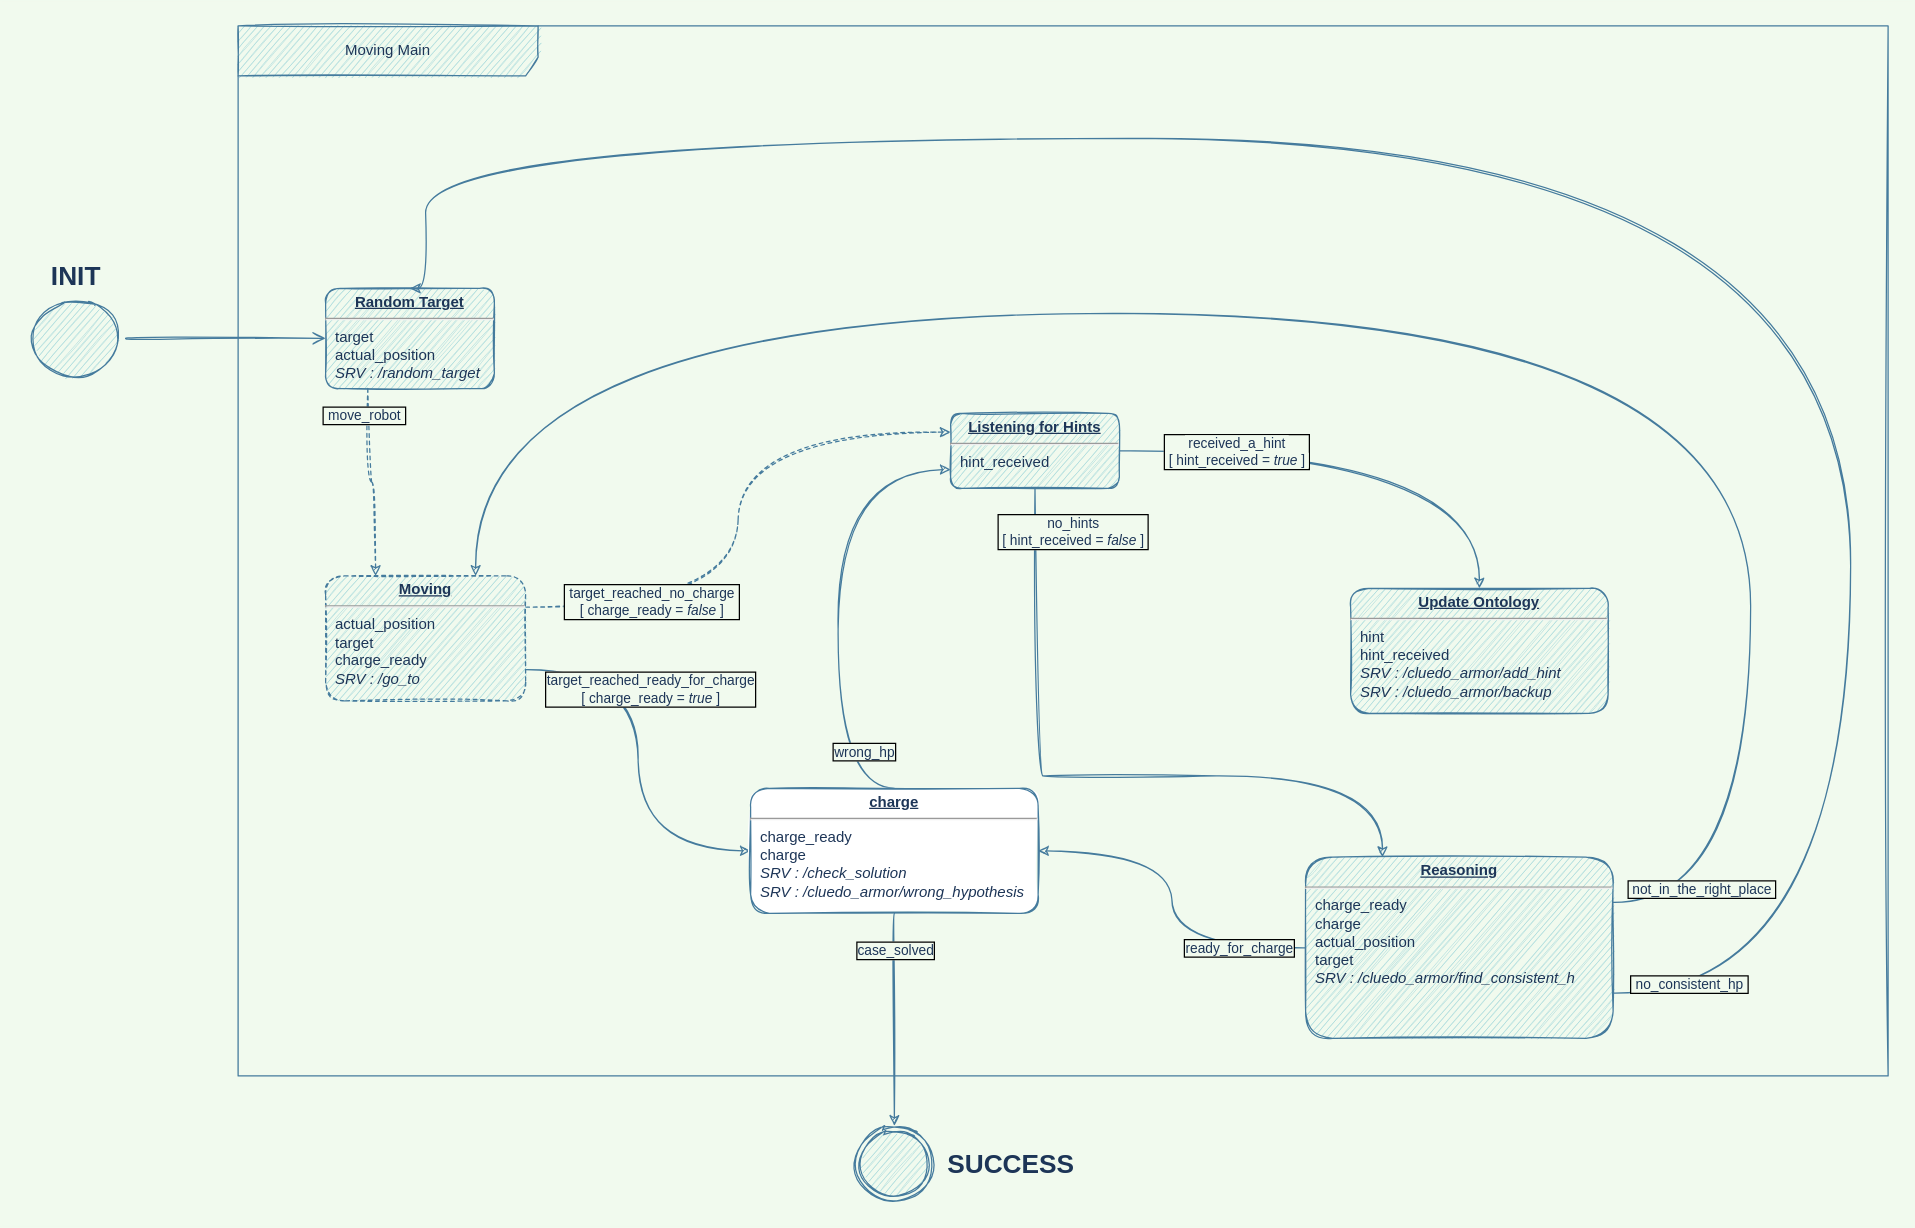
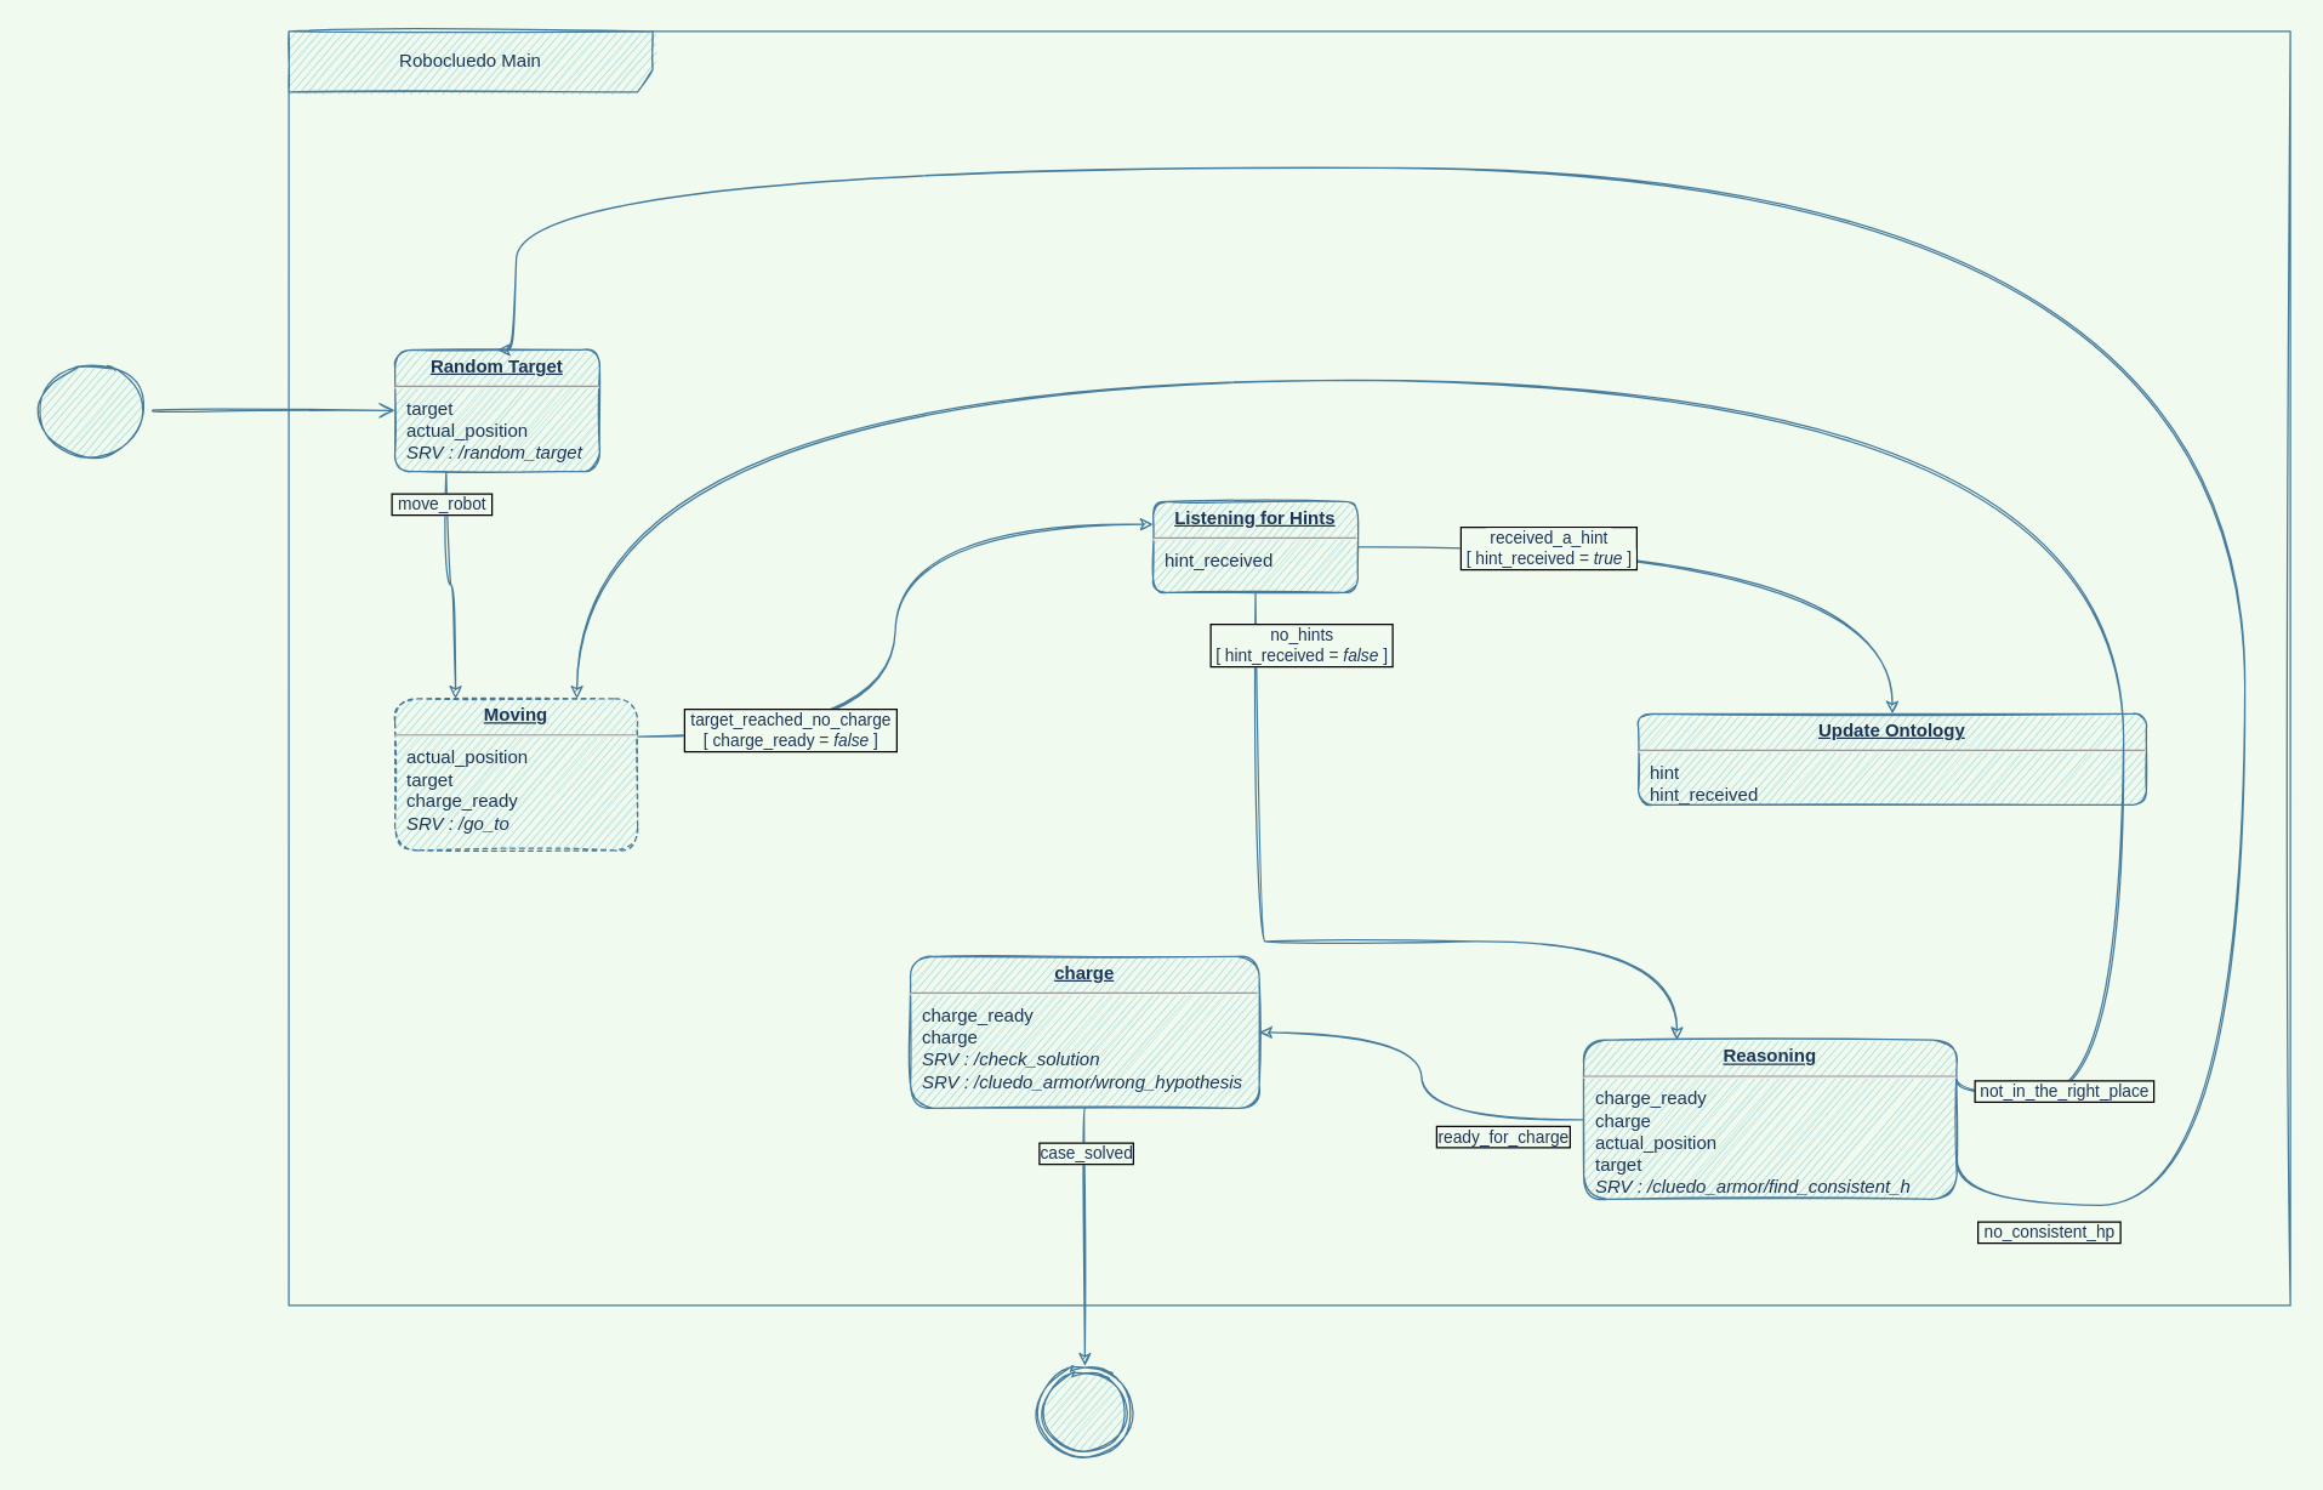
- <mxCell id="2" value="Moving Main" style="shape=umlFrame;whiteSpace=wrap;html=1;rounded=0;fontColor=#1D3557;strokeColor=#457B9D;fillColor=#A8DADC;width=240;height=40;sketch=1;" vertex="1" parent="1"><mxGeometry x="190" y="20" width="1320" height="840" as="geometry" /></mxCell>
+ <mxCell id="2" value="Robocluedo Main" style="shape=umlFrame;whiteSpace=wrap;html=1;rounded=0;fontColor=#1D3557;strokeColor=#457B9D;fillColor=#A8DADC;width=240;height=40;sketch=1;" vertex="1" parent="1"><mxGeometry x="190" y="20" width="1320" height="840" as="geometry" /></mxCell>
- <mxCell id="32" value="&lt;b&gt;&lt;font style=&quot;font-size: 21px&quot;&gt;INIT&lt;/font&gt;&lt;/b&gt;" style="text;html=1;align=center;verticalAlign=middle;resizable=0;points=[];autosize=1;strokeColor=none;fillColor=none;fontColor=#1D3557;sketch=1;" vertex="1" parent="1"><mxGeometry x="30" y="210" width="60" height="20" as="geometry" /></mxCell>
- <mxCell id="6" style="edgeStyle=orthogonalEdgeStyle;rounded=1;orthogonalLoop=1;jettySize=auto;html=1;exitX=1;exitY=0.25;exitDx=0;exitDy=0;entryX=0;entryY=0.25;entryDx=0;entryDy=0;strokeColor=#457B9D;fontColor=#1D3557;sketch=1;curved=1;labelBackgroundColor=#F1FAEE;dashed=1;" edge="1" parent="1" source="10" target="15"><mxGeometry relative="1" as="geometry" /></mxCell>
+ <mxCell id="6" style="edgeStyle=orthogonalEdgeStyle;rounded=1;orthogonalLoop=1;jettySize=auto;html=1;exitX=1;exitY=0.25;exitDx=0;exitDy=0;entryX=0;entryY=0.25;entryDx=0;entryDy=0;strokeColor=#457B9D;fontColor=#1D3557;sketch=1;curved=1;labelBackgroundColor=#F1FAEE;" edge="1" parent="1" source="10" target="15"><mxGeometry relative="1" as="geometry" /></mxCell>
- <mxCell id="3" style="edgeStyle=orthogonalEdgeStyle;rounded=1;orthogonalLoop=1;jettySize=auto;html=1;exitX=0.25;exitY=1;exitDx=0;exitDy=0;strokeColor=#457B9D;fontColor=#1D3557;entryX=0.25;entryY=0;entryDx=0;entryDy=0;sketch=1;curved=1;labelBackgroundColor=#F1FAEE;dashed=1;" edge="1" parent="1" source="5" target="10"><mxGeometry relative="1" as="geometry" /></mxCell>
+ <mxCell id="3" style="edgeStyle=orthogonalEdgeStyle;rounded=1;orthogonalLoop=1;jettySize=auto;html=1;exitX=0.25;exitY=1;exitDx=0;exitDy=0;strokeColor=#457B9D;fontColor=#1D3557;entryX=0.25;entryY=0;entryDx=0;entryDy=0;sketch=1;curved=1;labelBackgroundColor=#F1FAEE;" edge="1" parent="1" source="5" target="10"><mxGeometry relative="1" as="geometry" /></mxCell>
- <mxCell id="26" style="edgeStyle=orthogonalEdgeStyle;rounded=1;orthogonalLoop=1;jettySize=auto;html=1;exitX=0.5;exitY=0;exitDx=0;exitDy=0;entryX=0;entryY=0.75;entryDx=0;entryDy=0;fontColor=#1D3557;strokeColor=#457B9D;fillColor=#A8DADC;sketch=1;curved=1;labelBackgroundColor=#F1FAEE;" edge="1" parent="1" source="28" target="15"><mxGeometry relative="1" as="geometry"><Array as="points"><mxPoint x="670" y="630" /><mxPoint x="670" y="375" /></Array></mxGeometry></mxCell>
- <mxCell id="27" value="wrong_hp" style="edgeLabel;html=1;align=center;verticalAlign=middle;resizable=0;points=[];fontColor=#1D3557;labelBorderColor=#000000;sketch=1;labelBackgroundColor=#F1FAEE;" vertex="1" connectable="0" parent="26"><mxGeometry x="-0.06" relative="1" as="geometry"><mxPoint x="20" y="108" as="offset" /></mxGeometry></mxCell>
- <mxCell id="16" value="&lt;p style=&quot;margin: 0px ; margin-top: 4px ; text-align: center ; text-decoration: underline&quot;&gt;&lt;b&gt;Update Ontology&lt;/b&gt;&lt;/p&gt;&lt;hr&gt;&lt;p style=&quot;margin: 0px ; margin-left: 8px&quot;&gt;hint&lt;br&gt;hint_received&lt;br&gt;&lt;/p&gt;&lt;p style=&quot;margin: 0px ; margin-left: 8px&quot;&gt;&lt;i&gt;SRV : /cluedo_armor/add_hint&lt;/i&gt;&lt;/p&gt;&lt;p style=&quot;margin: 0px ; margin-left: 8px&quot;&gt;&lt;i&gt;SRV : /cluedo_armor/backup&lt;/i&gt;&lt;/p&gt;" style="verticalAlign=top;align=left;overflow=fill;fontSize=12;fontFamily=Helvetica;html=1;rounded=1;fillColor=#A8DADC;strokeColor=#457B9D;fontColor=#1D3557;sketch=1;" vertex="1" parent="1"><mxGeometry x="1080" y="470" width="206" height="100" as="geometry" /></mxCell>
+ <mxCell id="16" value="&lt;p style=&quot;margin: 0px ; margin-top: 4px ; text-align: center ; text-decoration: underline&quot;&gt;&lt;b&gt;Update Ontology&lt;/b&gt;&lt;/p&gt;&lt;hr&gt;&lt;p style=&quot;margin: 0px ; margin-left: 8px&quot;&gt;hint&lt;br&gt;hint_received&lt;br&gt;&lt;/p&gt;&lt;p style=&quot;margin: 0px ; margin-left: 8px&quot;&gt;&lt;i&gt;SRV : /cluedo_armor/add_hint&lt;/i&gt;&lt;/p&gt;&lt;p style=&quot;margin: 0px ; margin-left: 8px&quot;&gt;&lt;i&gt;SRV : /cluedo_armor/backup&lt;/i&gt;&lt;/p&gt;" style="verticalAlign=top;align=left;overflow=fill;fontSize=12;fontFamily=Helvetica;html=1;rounded=1;fillColor=#A8DADC;strokeColor=#457B9D;fontColor=#1D3557;sketch=1;" vertex="1" parent="1"><mxGeometry x="1080" y="470" width="335" height="60" as="geometry" /></mxCell>
- <mxCell id="8" style="edgeStyle=orthogonalEdgeStyle;rounded=1;orthogonalLoop=1;jettySize=auto;html=1;exitX=1;exitY=0.75;exitDx=0;exitDy=0;entryX=0;entryY=0.5;entryDx=0;entryDy=0;strokeColor=#457B9D;fontColor=#1D3557;sketch=1;curved=1;labelBackgroundColor=#F1FAEE;" edge="1" parent="1" source="10" target="28"><mxGeometry relative="1" as="geometry" /></mxCell>
- <mxCell id="9" value="target_reached_ready_for_charge&lt;br&gt;&amp;nbsp;[ charge_ready = &lt;i&gt;true&amp;nbsp;&lt;/i&gt;]&amp;nbsp;" style="edgeLabel;html=1;align=center;verticalAlign=middle;resizable=0;points=[];labelBorderColor=#000000;fontColor=#1D3557;sketch=1;labelBackgroundColor=#F1FAEE;" vertex="1" connectable="0" parent="8"><mxGeometry x="-0.504" y="1" relative="1" as="geometry"><mxPoint x="18" y="16" as="offset" /></mxGeometry></mxCell>
- <mxCell id="28" value="&lt;p style=&quot;margin: 0px ; margin-top: 4px ; text-align: center ; text-decoration: underline&quot;&gt;&lt;b&gt;charge&lt;/b&gt;&lt;/p&gt;&lt;hr&gt;&lt;p style=&quot;margin: 0px ; margin-left: 8px&quot;&gt;charge_ready&lt;br&gt;&lt;/p&gt;&lt;p style=&quot;margin: 0px ; margin-left: 8px&quot;&gt;charge&lt;/p&gt;&lt;p style=&quot;margin: 0px ; margin-left: 8px&quot;&gt;&lt;i&gt;SRV : /check_solution&lt;/i&gt;&lt;/p&gt;&lt;p style=&quot;margin: 0px ; margin-left: 8px&quot;&gt;&lt;i&gt;SRV : /cluedo_armor/wrong_hypothesis&lt;/i&gt;&lt;/p&gt;" style="verticalAlign=top;align=left;overflow=fill;fontSize=12;fontFamily=Helvetica;html=1;rounded=1;fillColor=#ffffff;strokeColor=#457B9D;fontColor=#1D3557;sketch=1;" vertex="1" parent="1"><mxGeometry x="600" y="630" width="230" height="100" as="geometry" /></mxCell>
+ <mxCell id="28" value="&lt;p style=&quot;margin: 0px ; margin-top: 4px ; text-align: center ; text-decoration: underline&quot;&gt;&lt;b&gt;charge&lt;/b&gt;&lt;/p&gt;&lt;hr&gt;&lt;p style=&quot;margin: 0px ; margin-left: 8px&quot;&gt;charge_ready&lt;br&gt;&lt;/p&gt;&lt;p style=&quot;margin: 0px ; margin-left: 8px&quot;&gt;charge&lt;/p&gt;&lt;p style=&quot;margin: 0px ; margin-left: 8px&quot;&gt;&lt;i&gt;SRV : /check_solution&lt;/i&gt;&lt;/p&gt;&lt;p style=&quot;margin: 0px ; margin-left: 8px&quot;&gt;&lt;i&gt;SRV : /cluedo_armor/wrong_hypothesis&lt;/i&gt;&lt;/p&gt;" style="verticalAlign=top;align=left;overflow=fill;fontSize=12;fontFamily=Helvetica;html=1;rounded=1;fillColor=#A8DADC;strokeColor=#457B9D;fontColor=#1D3557;sketch=1;" vertex="1" parent="1"><mxGeometry x="600" y="630" width="230" height="100" as="geometry" /></mxCell>
- <mxCell id="23" value="&lt;p style=&quot;margin: 0px ; margin-top: 4px ; text-align: center ; text-decoration: underline&quot;&gt;&lt;b&gt;Reasoning&lt;/b&gt;&lt;/p&gt;&lt;hr&gt;&lt;p style=&quot;margin: 0px ; margin-left: 8px&quot;&gt;charge_ready&lt;/p&gt;&lt;p style=&quot;margin: 0px ; margin-left: 8px&quot;&gt;charge&lt;/p&gt;&lt;p style=&quot;margin: 0px ; margin-left: 8px&quot;&gt;actual_position&lt;/p&gt;&lt;p style=&quot;margin: 0px ; margin-left: 8px&quot;&gt;target&lt;/p&gt;&lt;p style=&quot;margin: 0px ; margin-left: 8px&quot;&gt;&lt;i&gt;SRV : /cluedo_armor/find_consistent_h&lt;/i&gt;&lt;/p&gt;" style="verticalAlign=top;align=left;overflow=fill;fontSize=12;fontFamily=Helvetica;html=1;rounded=1;fillColor=#A8DADC;strokeColor=#457B9D;fontColor=#1D3557;sketch=1;" vertex="1" parent="1"><mxGeometry x="1044" y="685" width="246" height="145" as="geometry" /></mxCell>
+ <mxCell id="23" value="&lt;p style=&quot;margin: 0px ; margin-top: 4px ; text-align: center ; text-decoration: underline&quot;&gt;&lt;b&gt;Reasoning&lt;/b&gt;&lt;/p&gt;&lt;hr&gt;&lt;p style=&quot;margin: 0px ; margin-left: 8px&quot;&gt;charge_ready&lt;/p&gt;&lt;p style=&quot;margin: 0px ; margin-left: 8px&quot;&gt;charge&lt;/p&gt;&lt;p style=&quot;margin: 0px ; margin-left: 8px&quot;&gt;actual_position&lt;/p&gt;&lt;p style=&quot;margin: 0px ; margin-left: 8px&quot;&gt;target&lt;/p&gt;&lt;p style=&quot;margin: 0px ; margin-left: 8px&quot;&gt;&lt;i&gt;SRV : /cluedo_armor/find_consistent_h&lt;/i&gt;&lt;/p&gt;" style="verticalAlign=top;align=left;overflow=fill;fontSize=12;fontFamily=Helvetica;html=1;rounded=1;fillColor=#A8DADC;strokeColor=#457B9D;fontColor=#1D3557;sketch=1;" vertex="1" parent="1"><mxGeometry x="1044" y="685" width="246" height="105" as="geometry" /></mxCell>
- <mxCell id="33" value="&lt;b&gt;&lt;font style=&quot;font-size: 21px&quot;&gt;SUCCESS&lt;/font&gt;&lt;/b&gt;" style="text;html=1;align=center;verticalAlign=middle;resizable=0;points=[];autosize=1;strokeColor=none;fillColor=none;fontColor=#1D3557;sketch=1;" vertex="1" parent="1"><mxGeometry x="748.13" y="920" width="120" height="20" as="geometry" /></mxCell>
